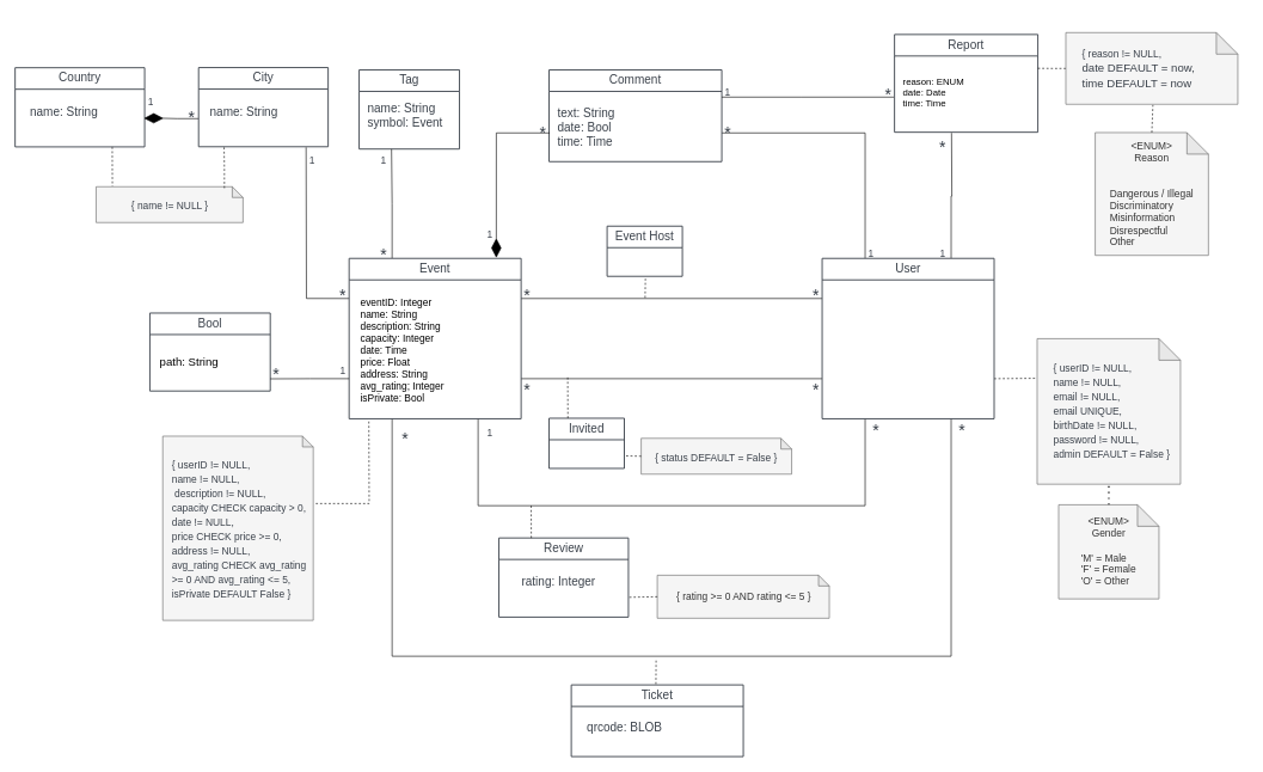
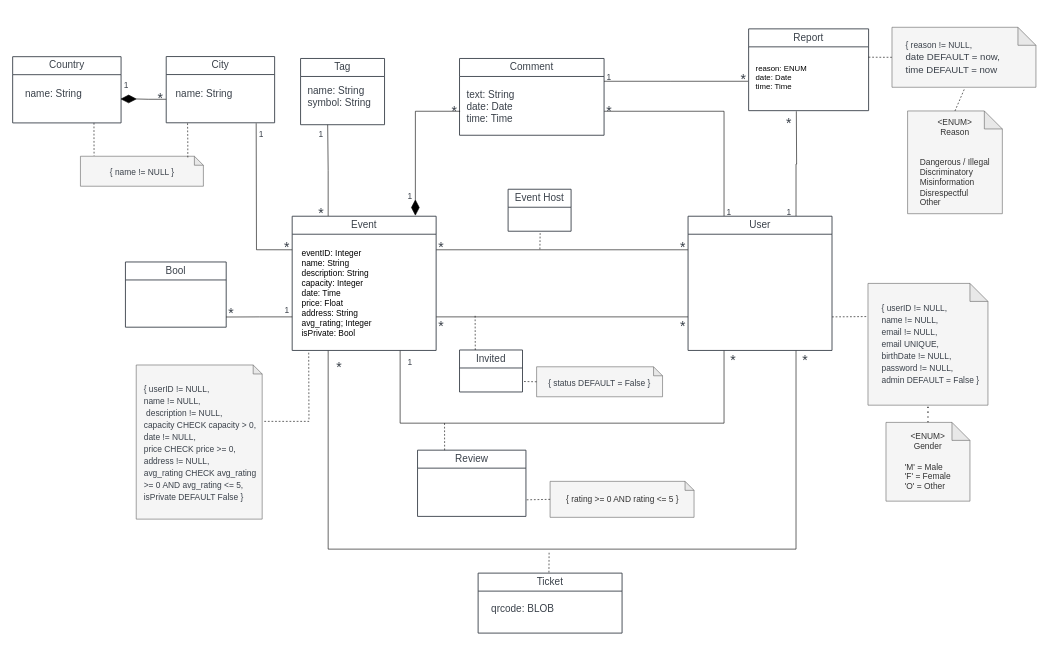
- <mxCell id="31" value="name: String&lt;div&gt;symbol: Event&lt;br&gt;&lt;/div&gt;" style="html=1;overflow=block;blockSpacing=1;whiteSpace=wrap;fontSize=16.7;fontColor=#3a414a;align=left;spacing=3.8;verticalAlign=middle;strokeOpacity=0;fillOpacity=0;rounded=1;absoluteArcSize=1;arcSize=9;fillColor=#ffffff;strokeWidth=0.8;" parent="1" vertex="1"><mxGeometry x="509" y="137.5" width="147" height="47" as="geometry" /></mxCell>
+ <mxCell id="31" value="name: String&lt;div&gt;symbol: String&lt;br&gt;&lt;/div&gt;" style="html=1;overflow=block;blockSpacing=1;whiteSpace=wrap;fontSize=16.7;fontColor=#3a414a;align=left;spacing=3.8;verticalAlign=middle;strokeOpacity=0;fillOpacity=0;rounded=1;absoluteArcSize=1;arcSize=9;fillColor=#ffffff;strokeWidth=0.8;" parent="1" vertex="1"><mxGeometry x="509" y="137.5" width="147" height="47" as="geometry" /></mxCell>
- <mxCell id="59" value="text: String&lt;div&gt;date: Bool&lt;/div&gt;&lt;div&gt;time: Time&lt;/div&gt;&lt;div&gt;&lt;br&gt;&lt;/div&gt;&lt;div&gt;&lt;br&gt;&lt;/div&gt;" style="html=1;overflow=block;blockSpacing=1;whiteSpace=wrap;fontSize=16.7;fontColor=#3a414a;align=left;spacing=3.8;verticalAlign=middle;strokeOpacity=0;fillOpacity=0;rounded=1;absoluteArcSize=1;arcSize=9;fillColor=#ffffff;strokeWidth=0.8;" parent="1" vertex="1"><mxGeometry x="774" y="145" width="122" height="48" as="geometry" /></mxCell>
+ <mxCell id="59" value="text: String&lt;div&gt;date: Date&lt;/div&gt;&lt;div&gt;time: Time&lt;/div&gt;&lt;div&gt;&lt;br&gt;&lt;/div&gt;&lt;div&gt;&lt;br&gt;&lt;/div&gt;" style="html=1;overflow=block;blockSpacing=1;whiteSpace=wrap;fontSize=16.7;fontColor=#3a414a;align=left;spacing=3.8;verticalAlign=middle;strokeOpacity=0;fillOpacity=0;rounded=1;absoluteArcSize=1;arcSize=9;fillColor=#ffffff;strokeWidth=0.8;" parent="1" vertex="1"><mxGeometry x="774" y="145" width="122" height="48" as="geometry" /></mxCell>
- <mxCell id="88" value="&lt;div&gt;&amp;lt;ENUM&amp;gt;&lt;/div&gt;&lt;div&gt;Reason&lt;br&gt;&lt;/div&gt;&lt;div&gt;&lt;br&gt;&lt;/div&gt;&lt;div align=&quot;left&quot;&gt;&lt;br&gt;&lt;/div&gt;&lt;div align=&quot;left&quot;&gt;Dangerous / Illegal&lt;/div&gt;&lt;div align=&quot;left&quot;&gt;Discriminatory &lt;br&gt;&lt;/div&gt;&lt;div align=&quot;left&quot;&gt;Misinformation&lt;/div&gt;&lt;div align=&quot;left&quot;&gt;Disrespectful&lt;/div&gt;&lt;div align=&quot;left&quot;&gt;Other&lt;br&gt;&lt;/div&gt;" style="shape=note;whiteSpace=wrap;html=1;backgroundOutline=1;darkOpacity=0.05;fontFamily=Helvetica;fontSize=14;fillColor=#f5f5f5;fontColor=#333333;strokeColor=#666666;" parent="1" vertex="1"><mxGeometry x="1527" y="184.5" width="158" height="171.29" as="geometry" /></mxCell>
+ <mxCell id="88" value="&lt;div&gt;&amp;lt;ENUM&amp;gt;&lt;/div&gt;&lt;div&gt;Reason&lt;br&gt;&lt;/div&gt;&lt;div&gt;&lt;br&gt;&lt;/div&gt;&lt;div align=&quot;left&quot;&gt;&lt;br&gt;&lt;/div&gt;&lt;div align=&quot;left&quot;&gt;Dangerous / Illegal&lt;/div&gt;&lt;div align=&quot;left&quot;&gt;Discriminatory &lt;br&gt;&lt;/div&gt;&lt;div align=&quot;left&quot;&gt;Misinformation&lt;/div&gt;&lt;div align=&quot;left&quot;&gt;Disrespectful&lt;/div&gt;&lt;div align=&quot;left&quot;&gt;Other&lt;br&gt;&lt;/div&gt;" style="shape=note;whiteSpace=wrap;html=1;backgroundOutline=1;darkOpacity=0.05;fontFamily=Helvetica;fontSize=14;fillColor=#f5f5f5;fontColor=#333333;strokeColor=#666666;" parent="1" vertex="1"><mxGeometry x="1512" y="184.5" width="158" height="171.29" as="geometry" /></mxCell>
- <mxCell id="92" value="&lt;font style=&quot;font-size: 16px;&quot;&gt;path: String&lt;/font&gt;" style="html=1;overflow=block;blockSpacing=1;whiteSpace=wrap;fontSize=13;spacing=3.8;verticalAlign=middle;strokeOpacity=0;fillOpacity=0;rounded=1;absoluteArcSize=1;arcSize=9;fillColor=#ffffff;strokeWidth=0.8;" parent="1" vertex="1"><mxGeometry x="217.75" y="472" width="90" height="63" as="geometry" /></mxCell>
- <mxCell id="30" value="rating: Integer" style="html=1;overflow=block;blockSpacing=1;whiteSpace=wrap;fontSize=16.7;fontColor=#3a414a;align=left;spacing=3.8;verticalAlign=middle;strokeOpacity=0;fillOpacity=0;rounded=1;absoluteArcSize=1;arcSize=9;fillColor=#ffffff;strokeWidth=0.8;" parent="1" vertex="1"><mxGeometry x="724" y="788" width="122" height="47" as="geometry" /></mxCell>
